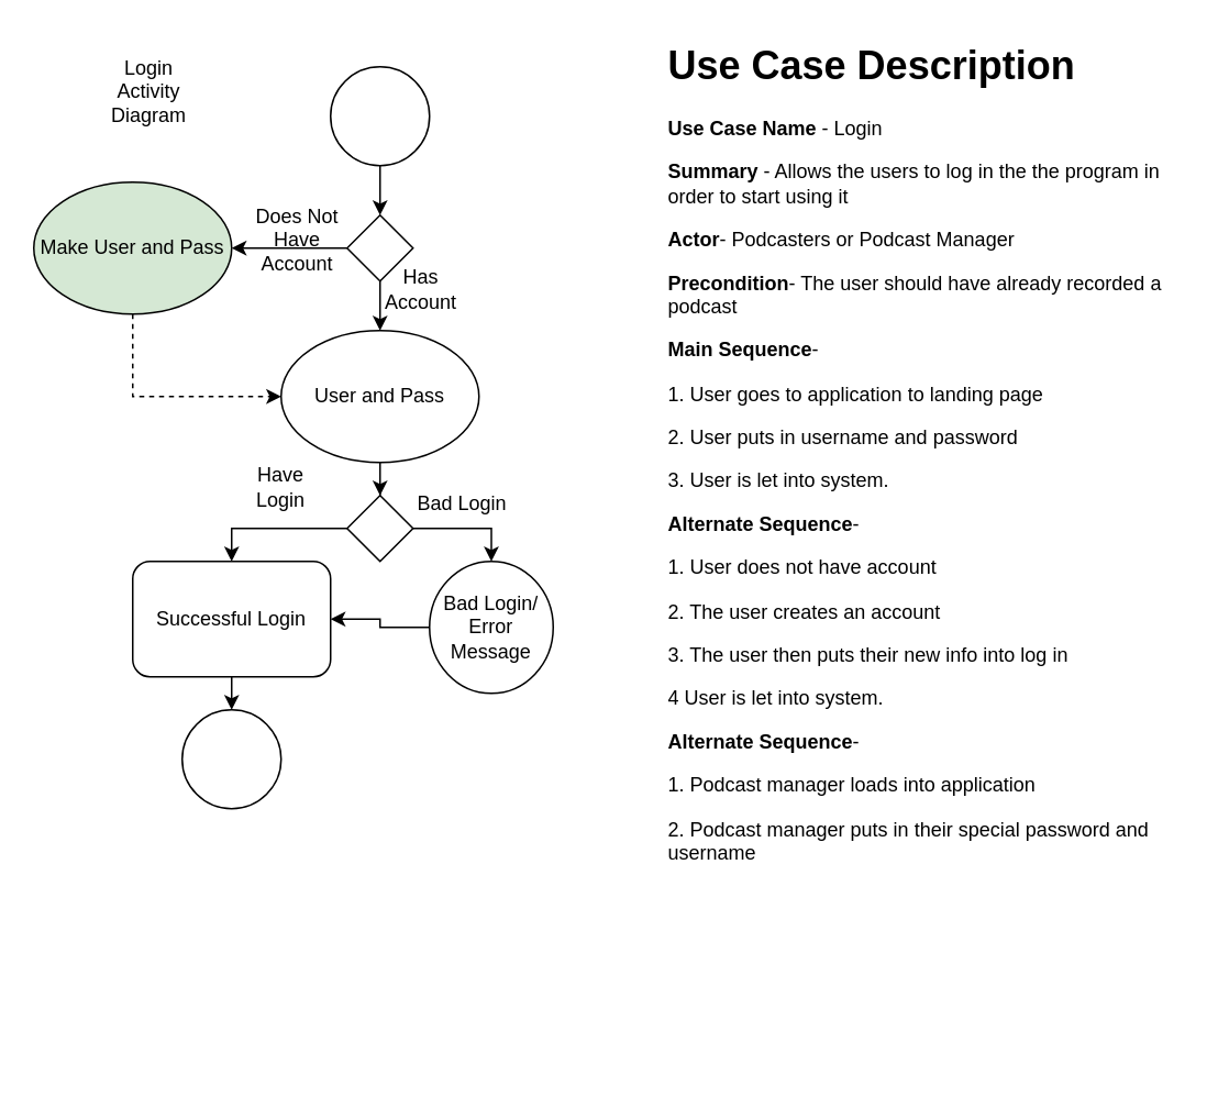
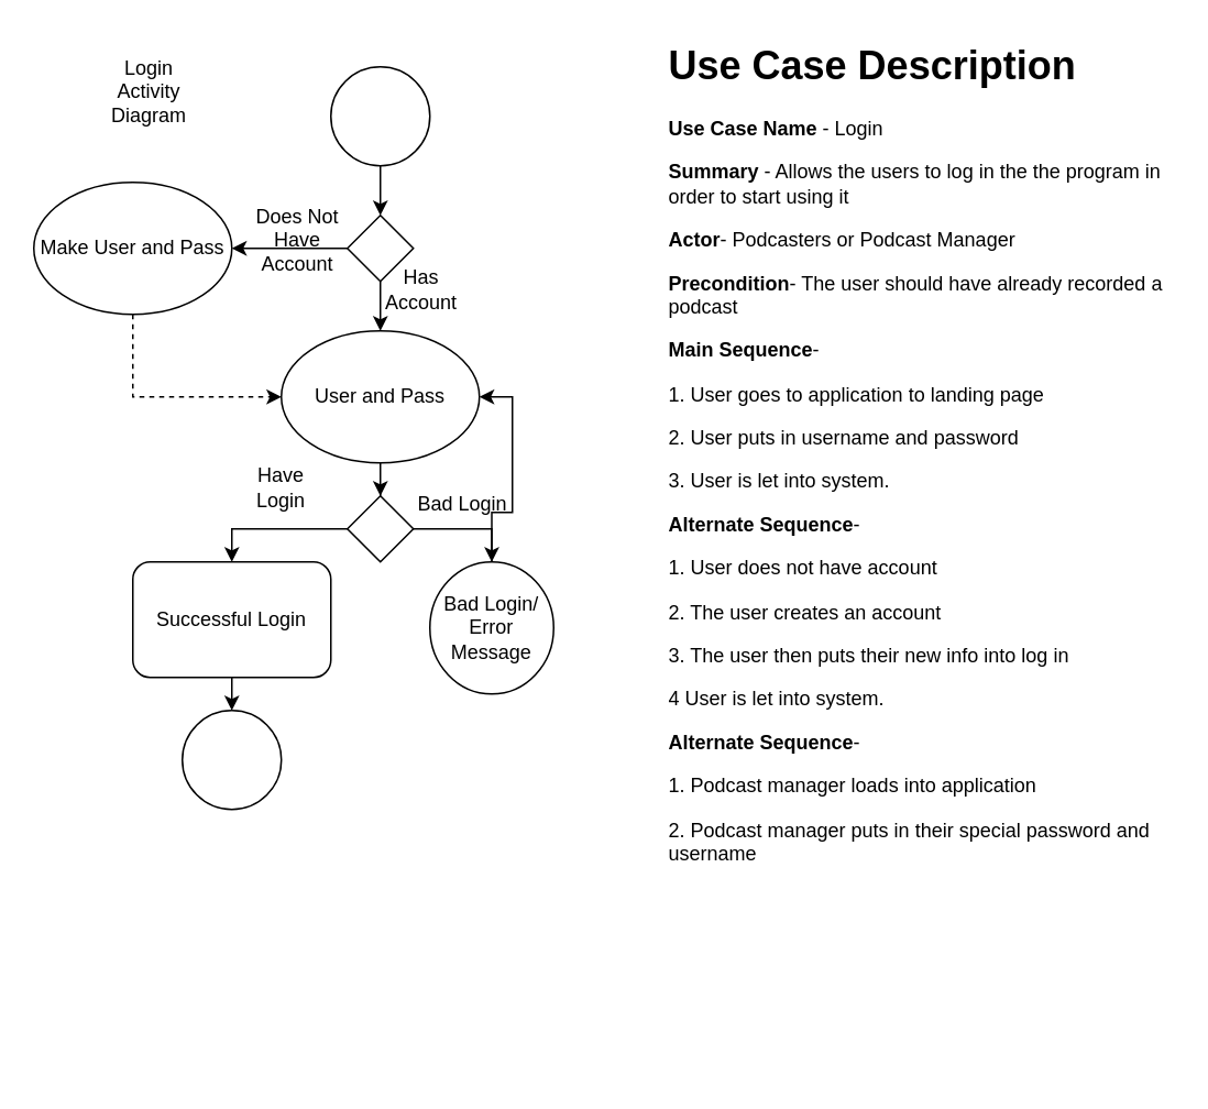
- <mxCell id="21" value="Make User and Pass" style="ellipse;whiteSpace=wrap;html=1;fillColor=#d5e8d4;" parent="1" vertex="1"><mxGeometry x="20" y="110" width="120" height="80" as="geometry" /></mxCell>
+ <mxCell id="21" value="Make User and Pass" style="ellipse;whiteSpace=wrap;html=1;" parent="1" vertex="1"><mxGeometry x="20" y="110" width="120" height="80" as="geometry" /></mxCell>
- <mxCell id="9" style="edgeStyle=orthogonalEdgeStyle;rounded=0;orthogonalLoop=1;jettySize=auto;html=1;" parent="1" source="10" target="8" edge="1"><mxGeometry relative="1" as="geometry" /></mxCell>
+ <mxCell id="9" style="edgeStyle=orthogonalEdgeStyle;rounded=0;orthogonalLoop=1;jettySize=auto;html=1;entryX=1;entryY=0.5;entryDx=0;entryDy=0;" parent="1" source="10" target="6" edge="1"><mxGeometry relative="1" as="geometry" /></mxCell>
